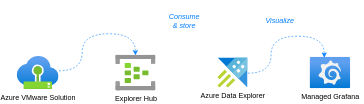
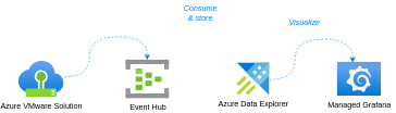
- <mxCell id="8" value="Consume &amp;amp; store" style="text;html=1;strokeColor=none;fillColor=none;align=center;verticalAlign=middle;whiteSpace=wrap;rounded=0;fontStyle=2;fontColor=#007FFF;" vertex="1" parent="1"><mxGeometry x="270" y="20" width="60" height="30" as="geometry" /></mxCell>
+ <mxCell id="8" value="Consume &amp;amp; store" style="text;html=1;strokeColor=none;fillColor=none;align=center;verticalAlign=middle;whiteSpace=wrap;rounded=0;fontStyle=2;fontColor=#007FFF;" vertex="1" parent="1"><mxGeometry x="270" y="5" width="60" height="30" as="geometry" /></mxCell>
- <mxCell id="5" value="Explorer Hub" style="image;aspect=fixed;html=1;points=[];align=center;fontSize=12;image=img/lib/azure2/iot/Event_Hubs.svg;" vertex="1" parent="1"><mxGeometry x="185" y="91.4" width="67" height="60" as="geometry" /></mxCell>
+ <mxCell id="5" value="Event Hub" style="image;aspect=fixed;html=1;points=[];align=center;fontSize=12;image=img/lib/azure2/iot/Event_Hubs.svg;" vertex="1" parent="1"><mxGeometry x="185" y="91.4" width="67" height="60" as="geometry" /></mxCell>
